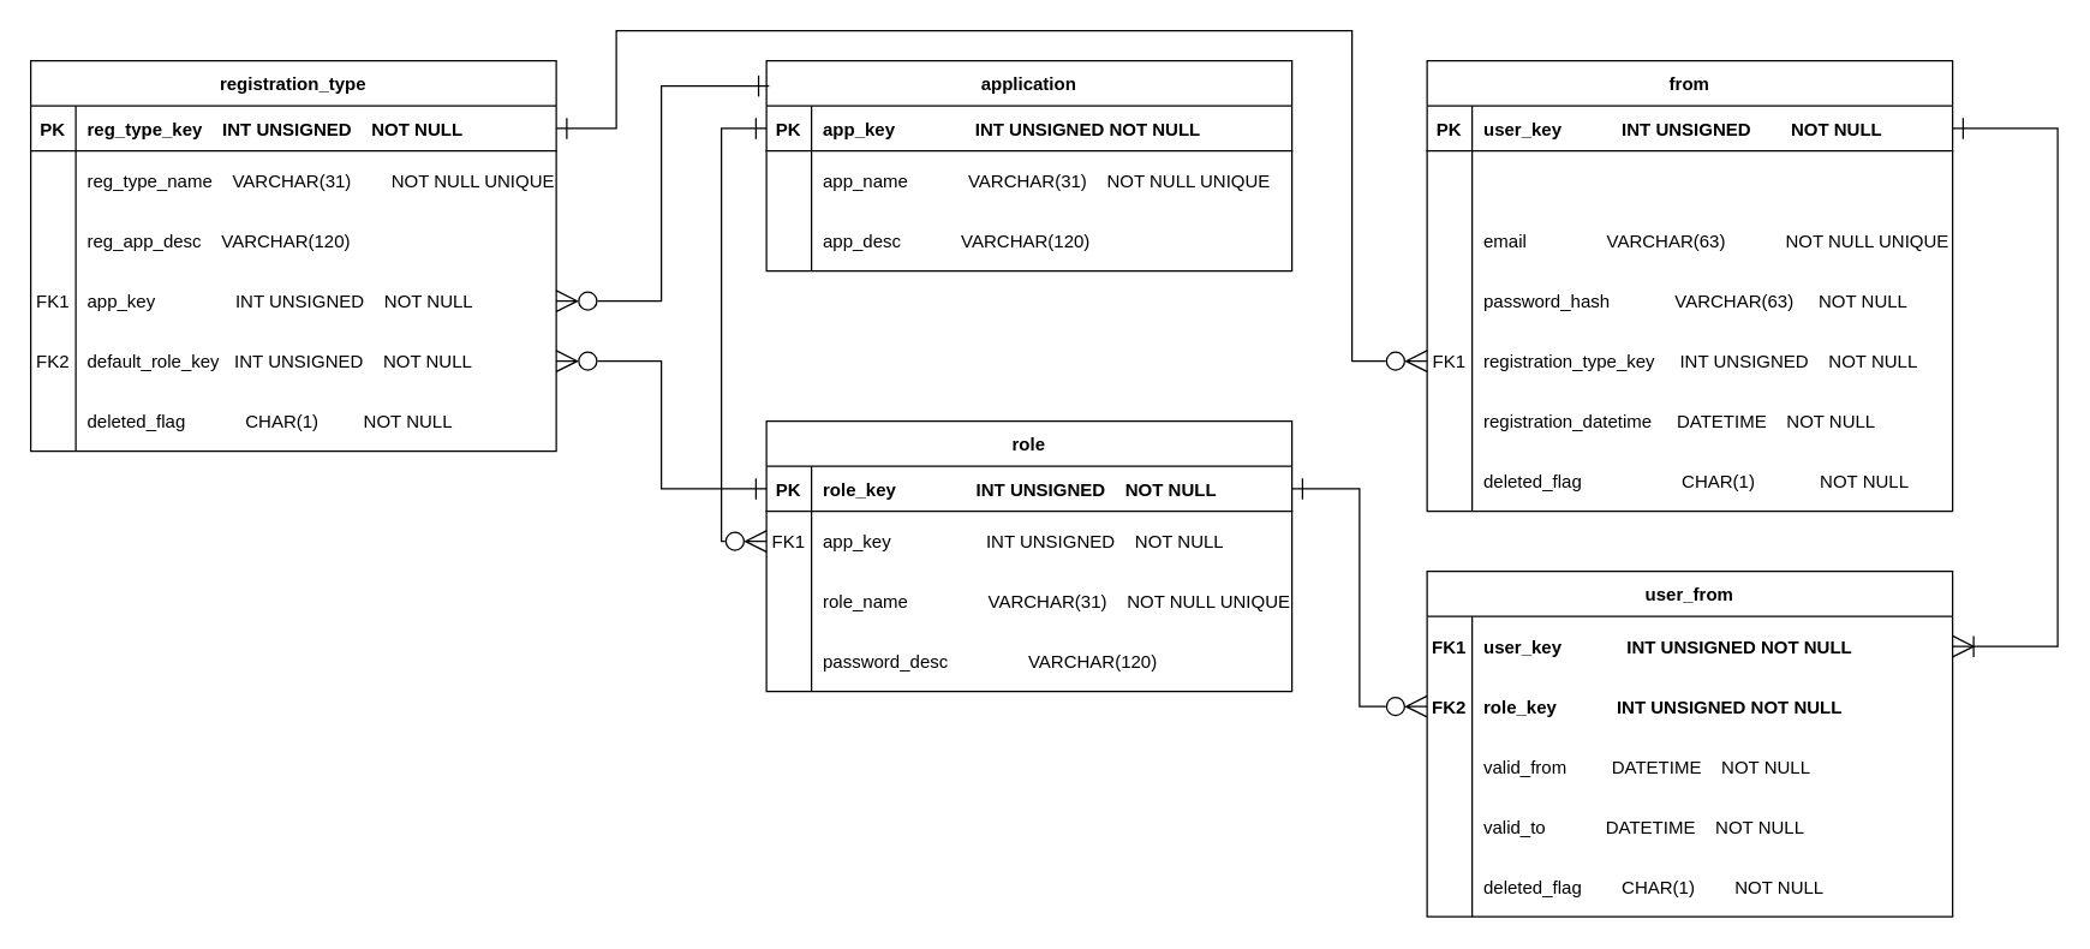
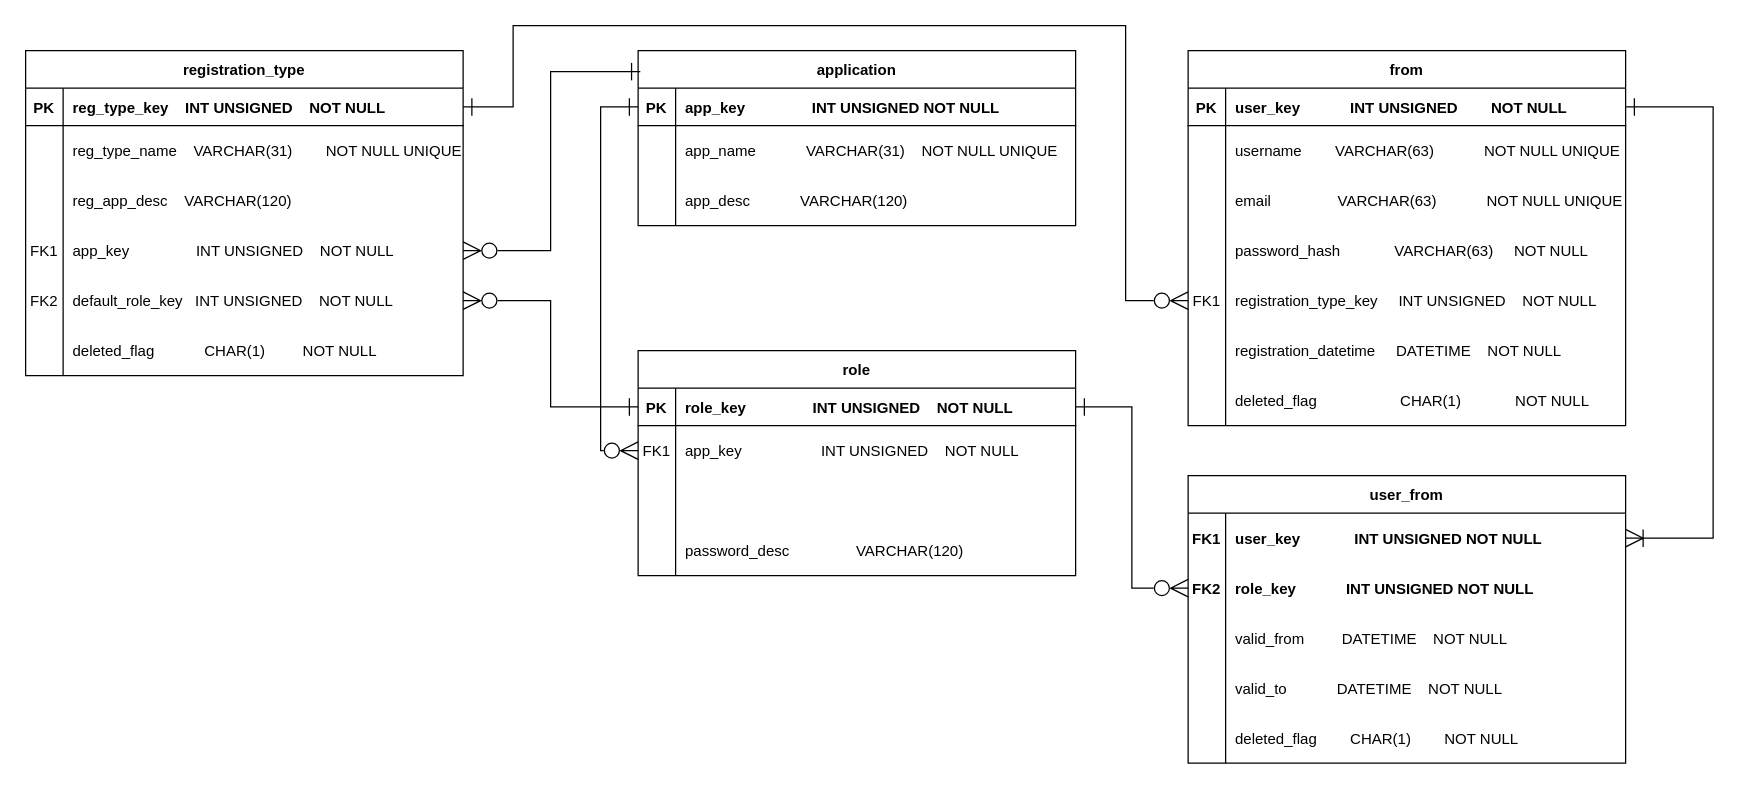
+ <mxCell id="53" value="username        VARCHAR(63)            NOT NULL UNIQUE" style="shape=partialRectangle;overflow=hidden;connectable=0;fillColor=none;top=0;left=0;bottom=0;right=0;align=left;spacingLeft=6;" vertex="1" parent="51"><mxGeometry x="30" width="320" height="40" as="geometry"><mxRectangle width="320" height="40" as="alternateBounds" /></mxGeometry></mxCell>
- <mxCell id="11" value="role_name                VARCHAR(31)    NOT NULL UNIQUE" style="shape=partialRectangle;overflow=hidden;connectable=0;fillColor=none;top=0;left=0;bottom=0;right=0;align=left;spacingLeft=6;" vertex="1" parent="9"><mxGeometry x="30" width="320" height="40" as="geometry"><mxRectangle width="320" height="40" as="alternateBounds" /></mxGeometry></mxCell>
